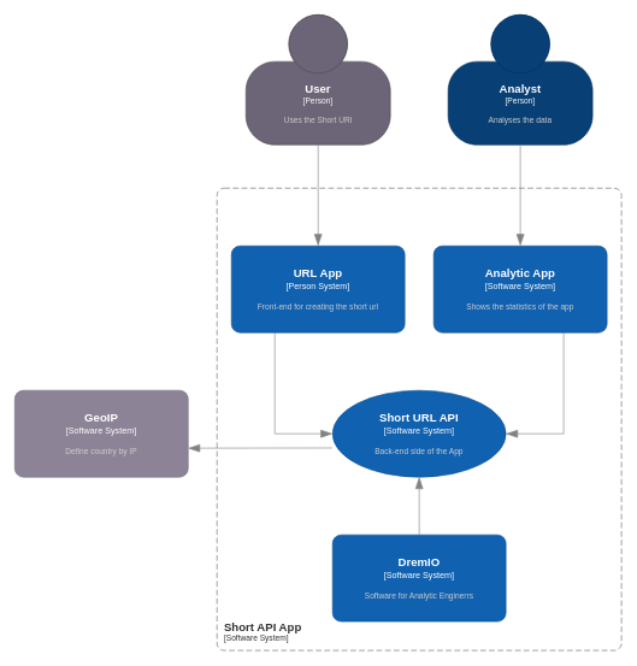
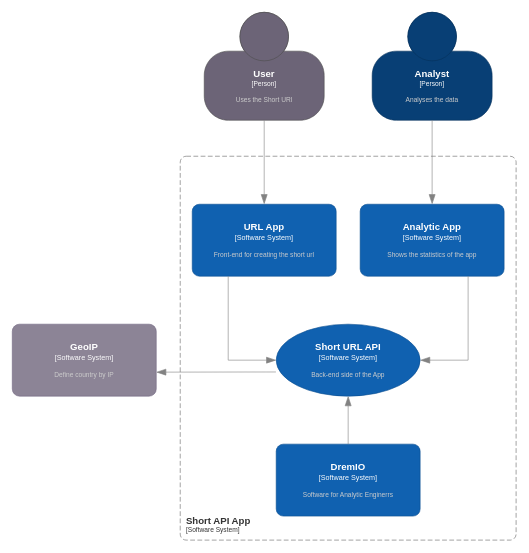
- <mxCell id="5" value="&lt;font style=&quot;font-size: 16px&quot;&gt;&lt;b&gt;URL App&lt;/b&gt;&lt;/font&gt;&lt;div&gt;[Person System]&lt;/div&gt;&lt;br&gt;&lt;div&gt;&lt;font style=&quot;font-size: 11px&quot;&gt;&lt;font color=&quot;#cccccc&quot;&gt;Front-end for creating the short url&lt;/font&gt;&lt;/div&gt;" style="rounded=1;whiteSpace=wrap;html=1;labelBackgroundColor=none;fillColor=#1061B0;fontColor=#ffffff;align=center;arcSize=10;strokeColor=#0D5091;metaEdit=1;resizable=0;points=[[0.25,0,0],[0.5,0,0],[0.75,0,0],[1,0.25,0],[1,0.5,0],[1,0.75,0],[0.75,1,0],[0.5,1,0],[0.25,1,0],[0,0.75,0],[0,0.5,0],[0,0.25,0]];" parent="1" vertex="1"><mxGeometry x="320" y="340" width="240" height="120" as="geometry" /></mxCell>
+ <mxCell id="5" value="&lt;font style=&quot;font-size: 16px&quot;&gt;&lt;b&gt;URL App&lt;/b&gt;&lt;/font&gt;&lt;div&gt;[Software System]&lt;/div&gt;&lt;br&gt;&lt;div&gt;&lt;font style=&quot;font-size: 11px&quot;&gt;&lt;font color=&quot;#cccccc&quot;&gt;Front-end for creating the short url&lt;/font&gt;&lt;/div&gt;" style="rounded=1;whiteSpace=wrap;html=1;labelBackgroundColor=none;fillColor=#1061B0;fontColor=#ffffff;align=center;arcSize=10;strokeColor=#0D5091;metaEdit=1;resizable=0;points=[[0.25,0,0],[0.5,0,0],[0.75,0,0],[1,0.25,0],[1,0.5,0],[1,0.75,0],[0.75,1,0],[0.5,1,0],[0.25,1,0],[0,0.75,0],[0,0.5,0],[0,0.25,0]];" parent="1" vertex="1"><mxGeometry x="320" y="340" width="240" height="120" as="geometry" /></mxCell>
